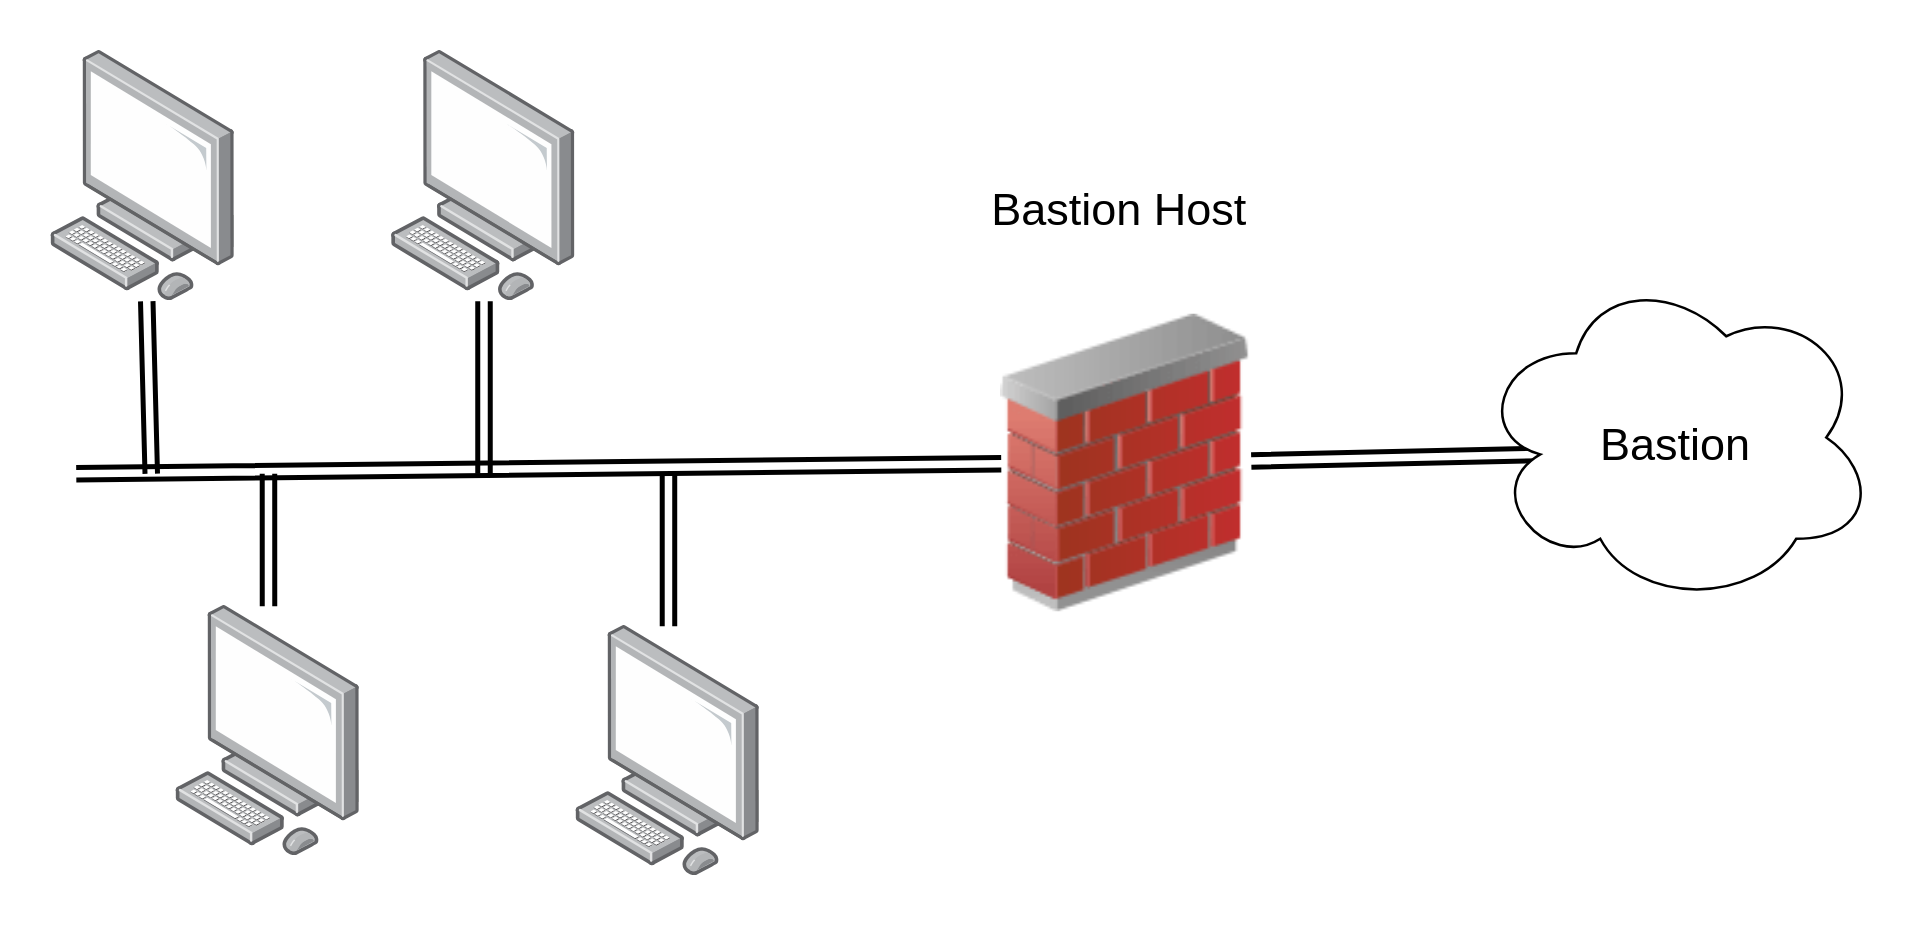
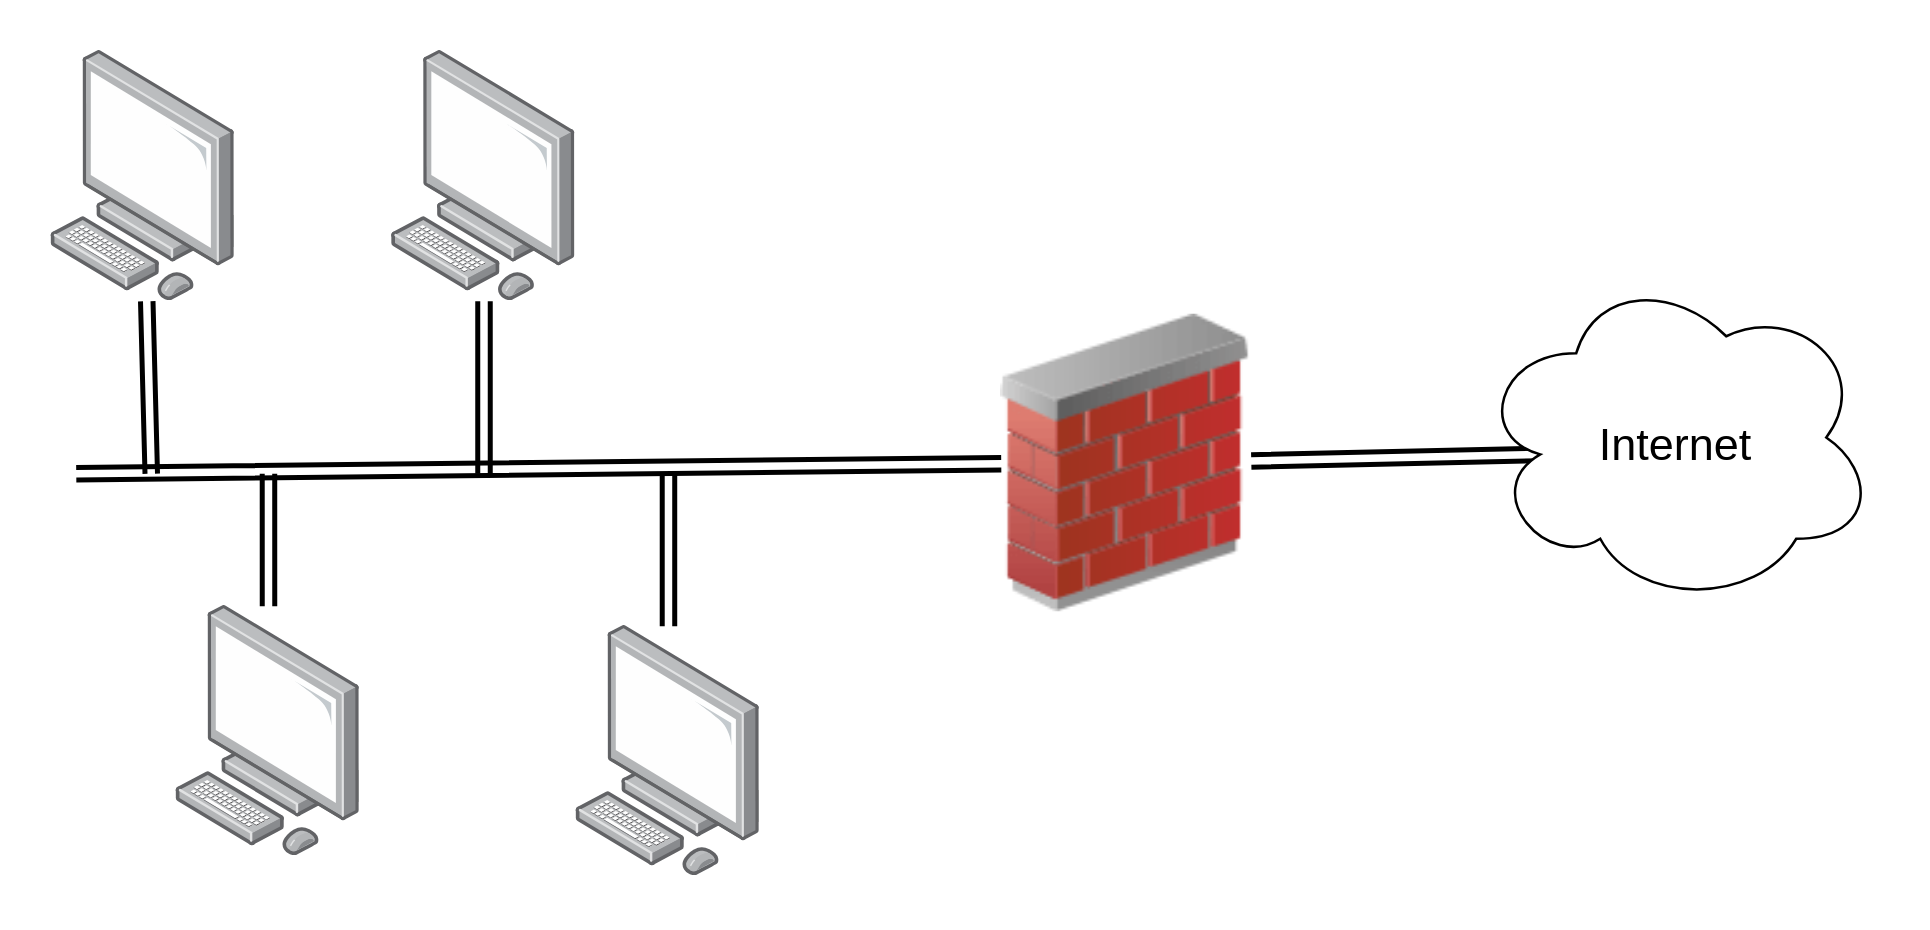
- <mxCell id="6" value="&lt;font style=&quot;font-size: 18px;&quot;&gt;Bastion Host&amp;nbsp;&lt;/font&gt;" style="text;html=1;strokeColor=none;fillColor=none;align=center;verticalAlign=middle;whiteSpace=wrap;rounded=0;" vertex="1" parent="1"><mxGeometry x="390" y="69" width="120" height="30" as="geometry" /></mxCell>
- <mxCell id="7" value="&lt;font style=&quot;font-size: 18px;&quot;&gt;Bastion&lt;/font&gt;" style="text;html=1;strokeColor=none;fillColor=none;align=center;verticalAlign=middle;whiteSpace=wrap;rounded=0;" vertex="1" parent="1"><mxGeometry x="610" y="162.5" width="120" height="30" as="geometry" /></mxCell>
+ <mxCell id="7" value="&lt;font style=&quot;font-size: 18px;&quot;&gt;Internet&lt;/font&gt;" style="text;html=1;strokeColor=none;fillColor=none;align=center;verticalAlign=middle;whiteSpace=wrap;rounded=0;" vertex="1" parent="1"><mxGeometry x="610" y="162.5" width="120" height="30" as="geometry" /></mxCell>
